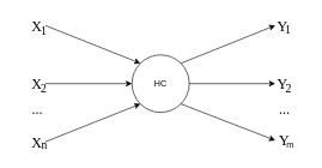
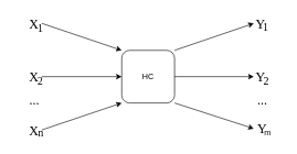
- <mxCell id="2" value="НС" style="ellipse;whiteSpace=wrap;html=1;aspect=fixed;" vertex="1" parent="1"><mxGeometry x="183" y="76" width="80" height="80" as="geometry" /></mxCell>
+ <mxCell id="2" value="НС" style="whiteSpace=wrap;html=1;aspect=fixed;rounded=1;" vertex="1" parent="1"><mxGeometry x="183" y="76" width="80" height="80" as="geometry" /></mxCell>
